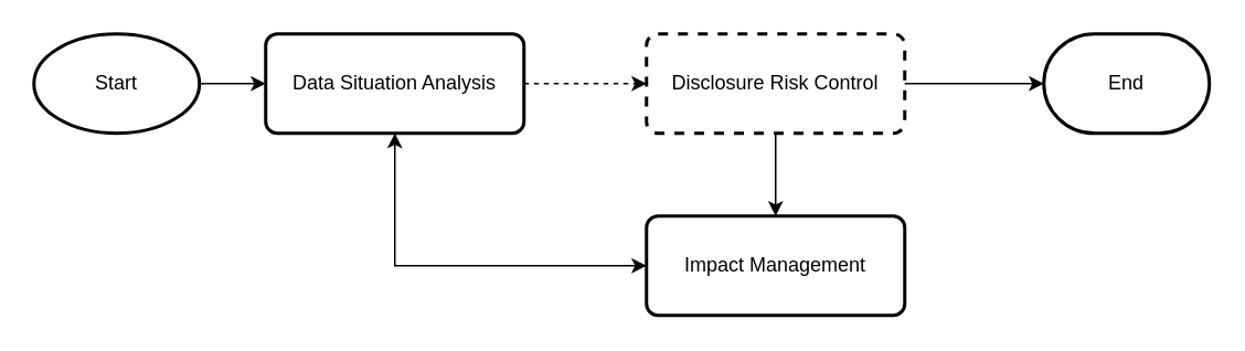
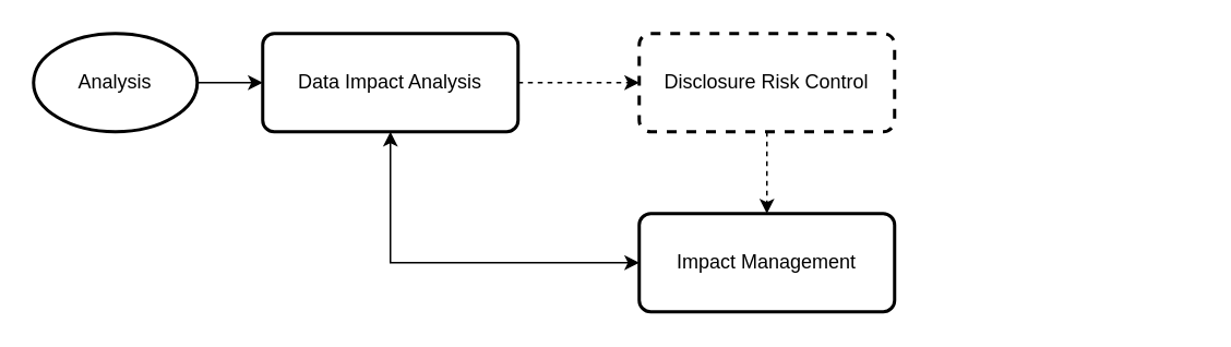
- <mxCell id="3" value="Start" style="strokeWidth=2;html=1;shape=mxgraph.flowchart.start_1;whiteSpace=wrap;" vertex="1" parent="1"><mxGeometry x="20" y="20" width="100" height="60" as="geometry" /></mxCell>
+ <mxCell id="3" value="Analysis" style="strokeWidth=2;html=1;shape=mxgraph.flowchart.start_1;whiteSpace=wrap;" vertex="1" parent="1"><mxGeometry x="20" y="20" width="100" height="60" as="geometry" /></mxCell>
- <mxCell id="5" value="Data Situation Analysis" style="rounded=1;whiteSpace=wrap;html=1;absoluteArcSize=1;arcSize=14;strokeWidth=2;" vertex="1" parent="1"><mxGeometry x="160" y="20" width="156" height="60" as="geometry" /></mxCell>
+ <mxCell id="5" value="Data Impact Analysis" style="rounded=1;whiteSpace=wrap;html=1;absoluteArcSize=1;arcSize=14;strokeWidth=2;" vertex="1" parent="1"><mxGeometry x="160" y="20" width="156" height="60" as="geometry" /></mxCell>
- <mxCell id="11" style="edgeStyle=orthogonalEdgeStyle;rounded=0;orthogonalLoop=1;jettySize=auto;html=1;entryX=0;entryY=0.5;entryDx=0;entryDy=0;entryPerimeter=0;" edge="1" parent="1" source="7" target="10"><mxGeometry relative="1" as="geometry" /></mxCell>
- <mxCell id="10" value="End" style="strokeWidth=2;html=1;shape=mxgraph.flowchart.terminator;whiteSpace=wrap;" vertex="1" parent="1"><mxGeometry x="630" y="20" width="100" height="60" as="geometry" /></mxCell>
- <mxCell id="6" style="edgeStyle=orthogonalEdgeStyle;rounded=0;orthogonalLoop=1;jettySize=auto;html=1;" edge="1" parent="1" source="7" target="9"><mxGeometry relative="1" as="geometry" /></mxCell>
+ <mxCell id="6" style="edgeStyle=orthogonalEdgeStyle;rounded=0;orthogonalLoop=1;jettySize=auto;html=1;dashed=1;" edge="1" parent="1" source="7" target="9"><mxGeometry relative="1" as="geometry" /></mxCell>
